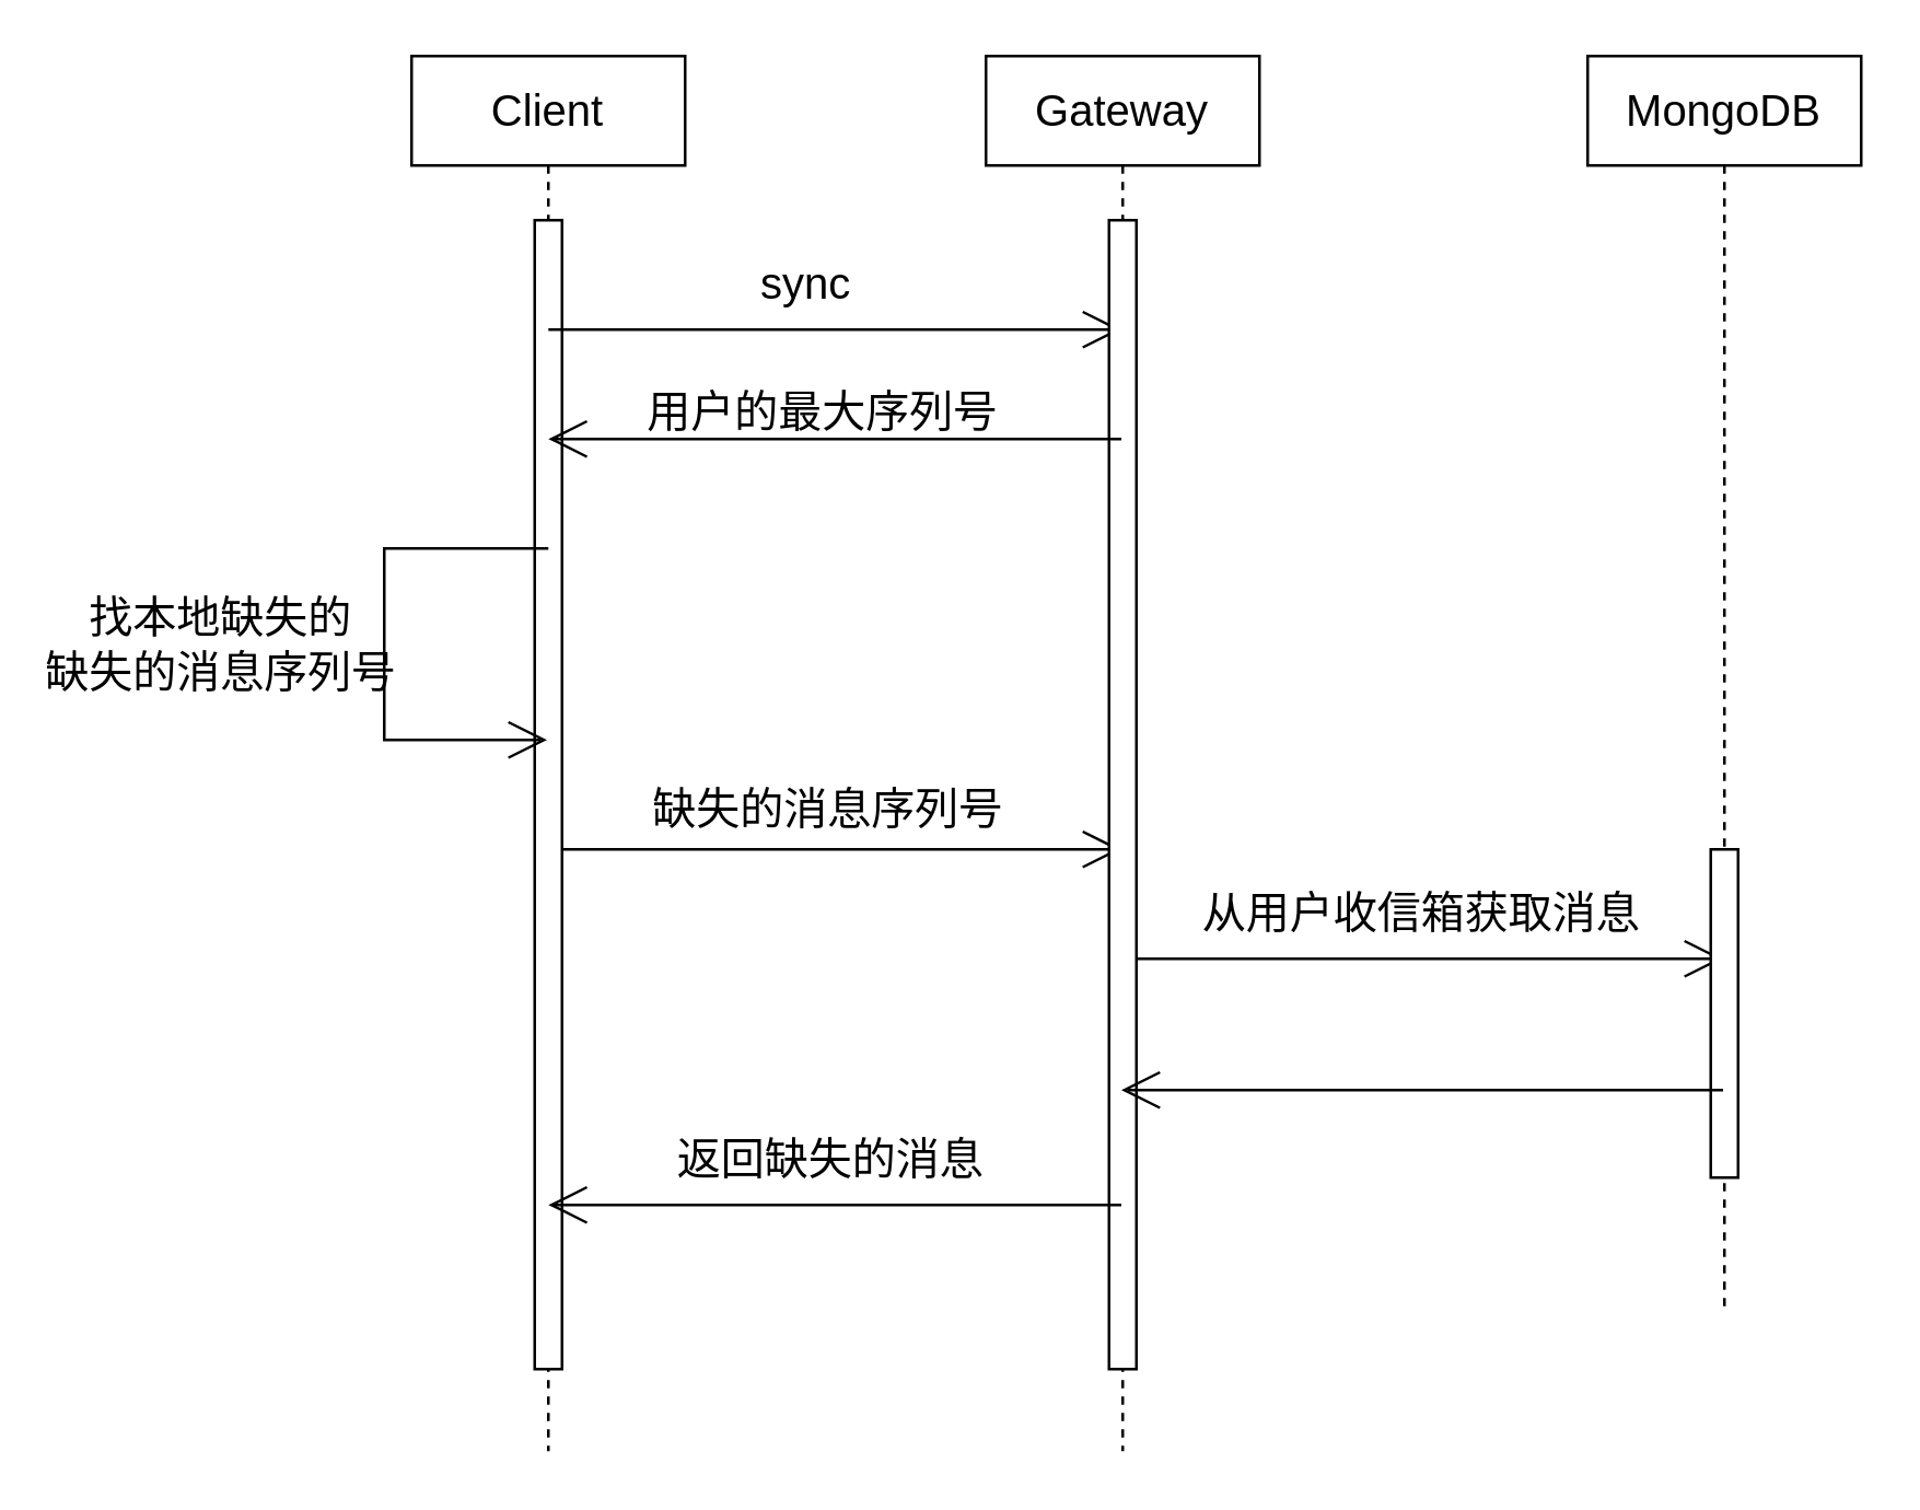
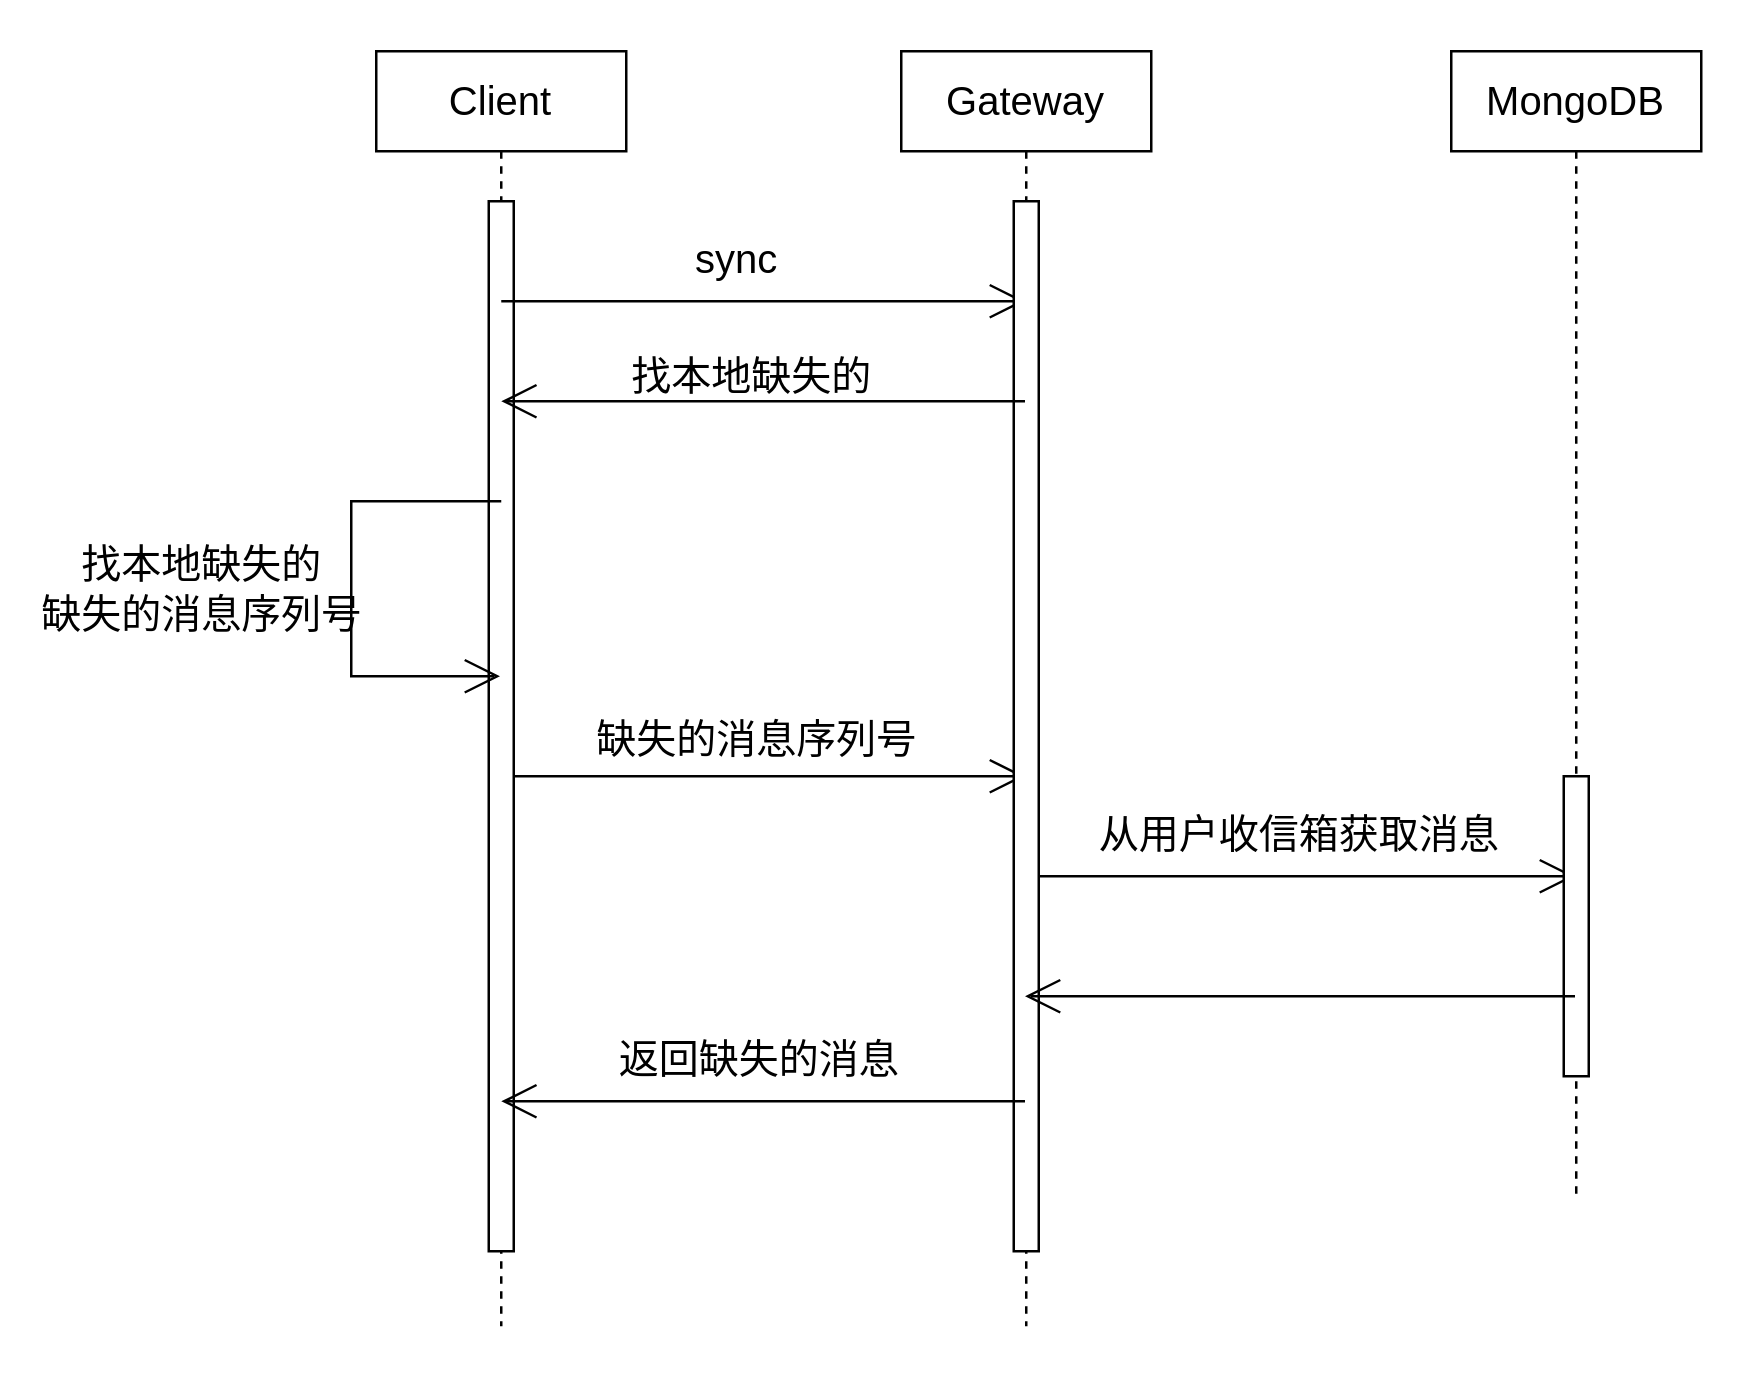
- <mxCell id="12" value="用户的最大序列号" style="text;html=1;align=center;verticalAlign=middle;resizable=0;points=[];autosize=1;strokeColor=none;fillColor=none;fontSize=16;" vertex="1" parent="1"><mxGeometry x="225" y="135" width="150" height="30" as="geometry" /></mxCell>
+ <mxCell id="12" value="找本地缺失的" style="text;html=1;align=center;verticalAlign=middle;resizable=0;points=[];autosize=1;strokeColor=none;fillColor=none;fontSize=16;" vertex="1" parent="1"><mxGeometry x="225" y="135" width="150" height="30" as="geometry" /></mxCell>
